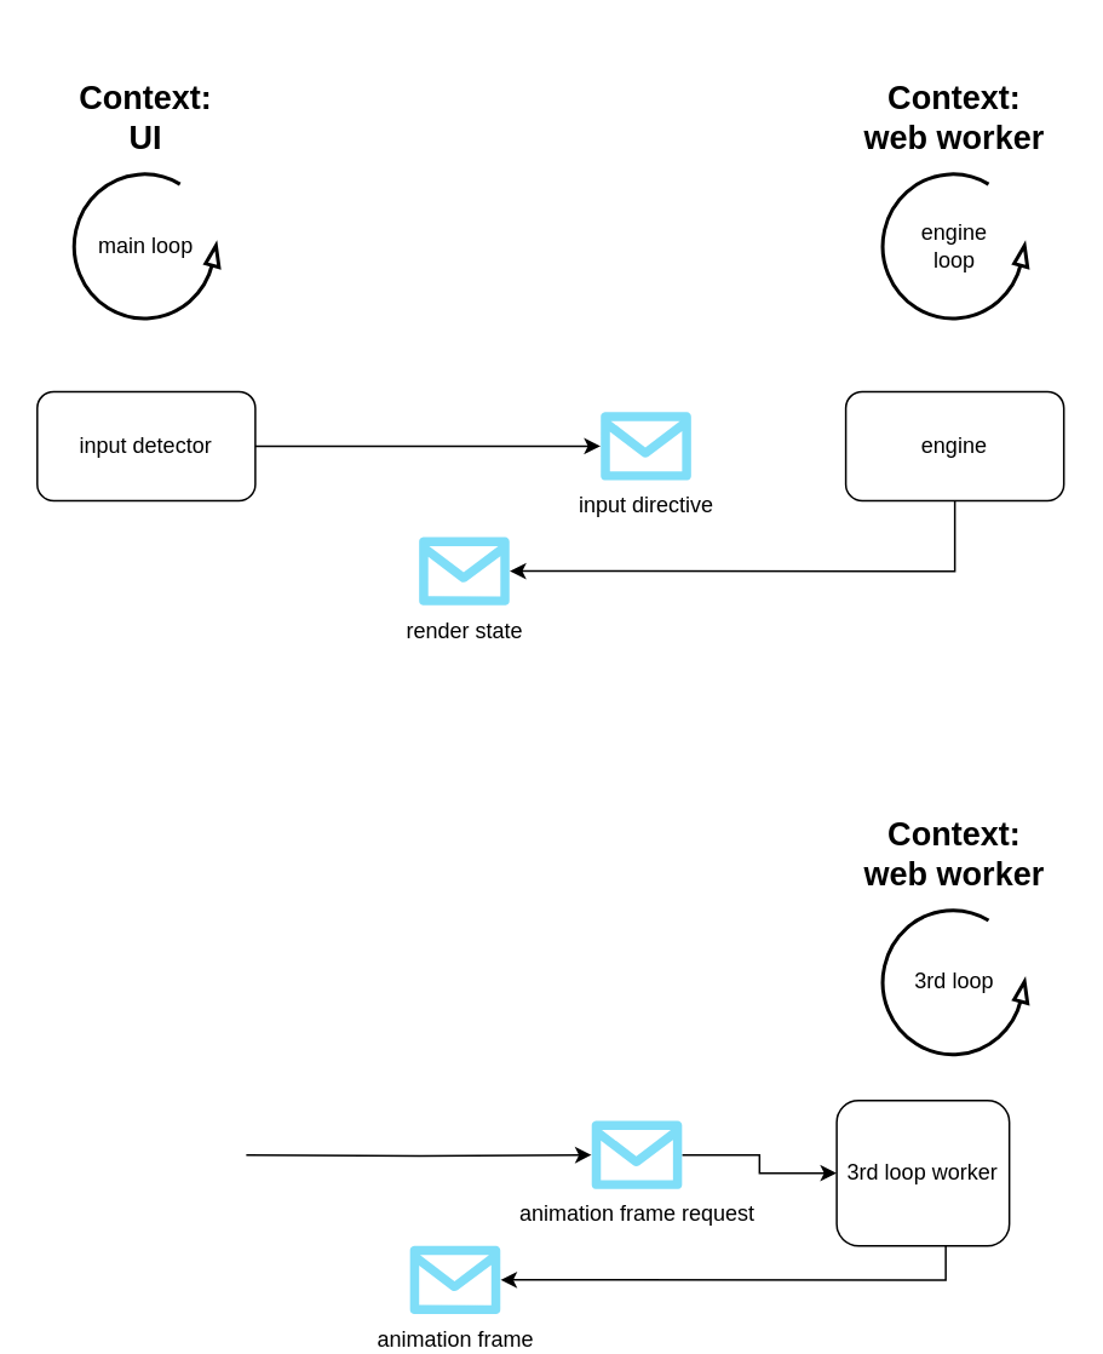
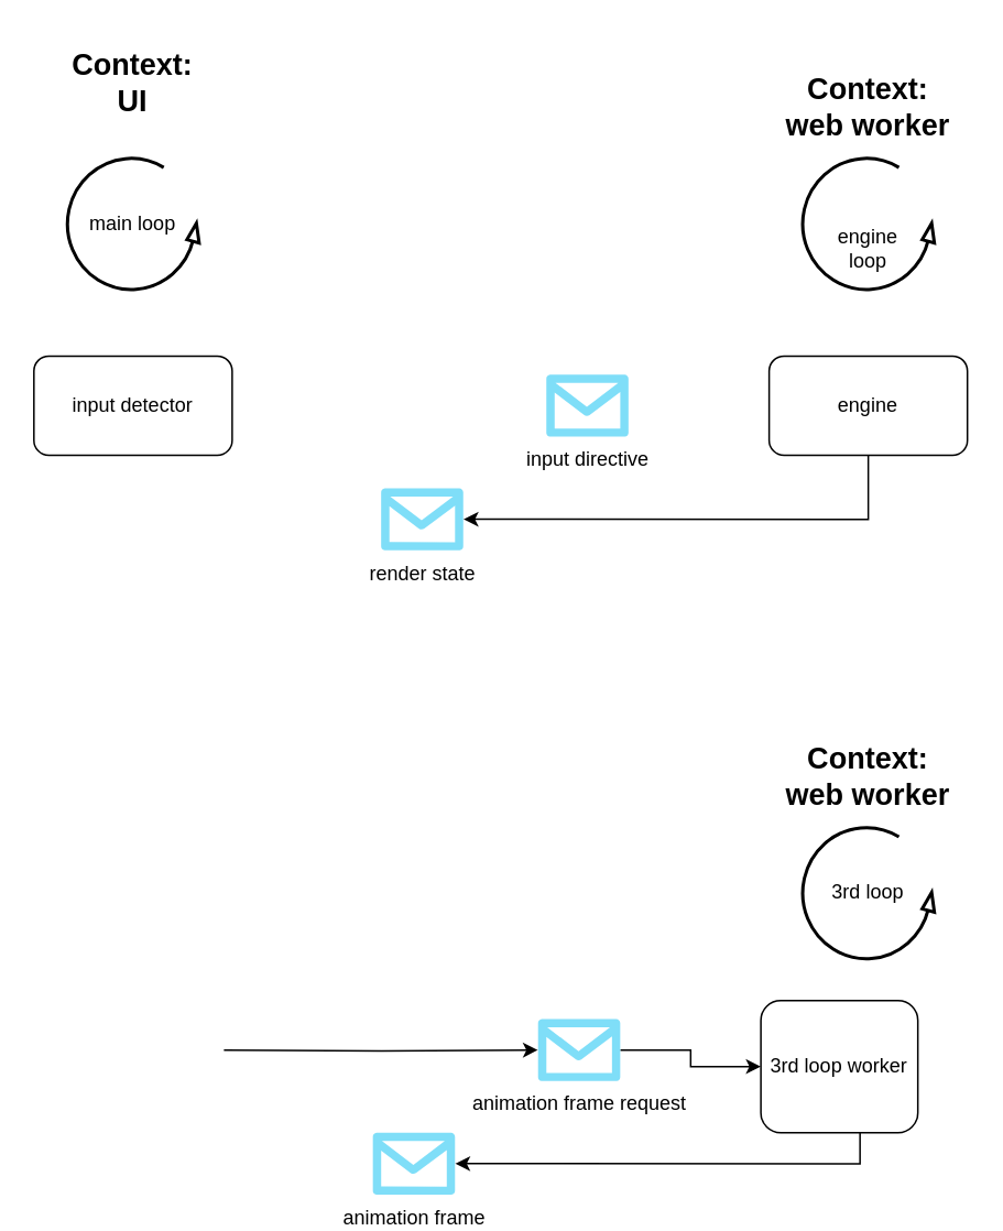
- <mxCell id="5" value="&lt;h2&gt;Context: UI&lt;/h2&gt;" style="text;html=1;align=center;verticalAlign=middle;whiteSpace=wrap;rounded=0;" vertex="1" parent="1"><mxGeometry x="35" y="35" width="90" height="60" as="geometry" /></mxCell>
+ <mxCell id="5" value="&lt;h2&gt;Context: UI&lt;/h2&gt;" style="text;html=1;align=center;verticalAlign=middle;whiteSpace=wrap;rounded=0;" vertex="1" parent="1"><mxGeometry x="35" y="20" width="90" height="60" as="geometry" /></mxCell>
- <mxCell id="8" value="engine loop" style="text;html=1;align=center;verticalAlign=middle;whiteSpace=wrap;rounded=0;" vertex="1" parent="1"><mxGeometry x="495" y="120" width="60" height="30" as="geometry" /></mxCell>
+ <mxCell id="8" value="engine loop" style="text;html=1;align=center;verticalAlign=middle;whiteSpace=wrap;rounded=0;" vertex="1" parent="1"><mxGeometry x="495" y="135" width="60" height="30" as="geometry" /></mxCell>
- <mxCell id="12" style="edgeStyle=orthogonalEdgeStyle;rounded=0;orthogonalLoop=1;jettySize=auto;html=1;entryX=0;entryY=0.5;entryDx=0;entryDy=0;entryPerimeter=0;" edge="1" parent="1" source="3" target="9"><mxGeometry relative="1" as="geometry" /></mxCell>
